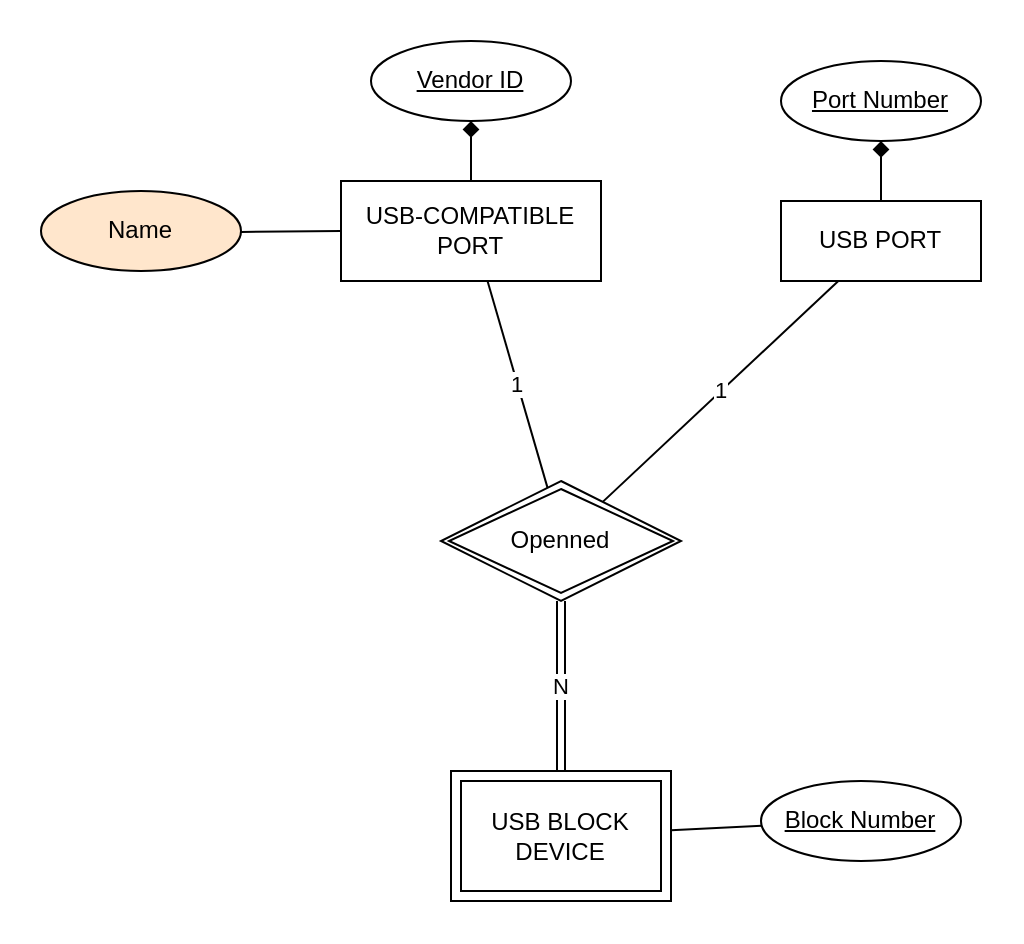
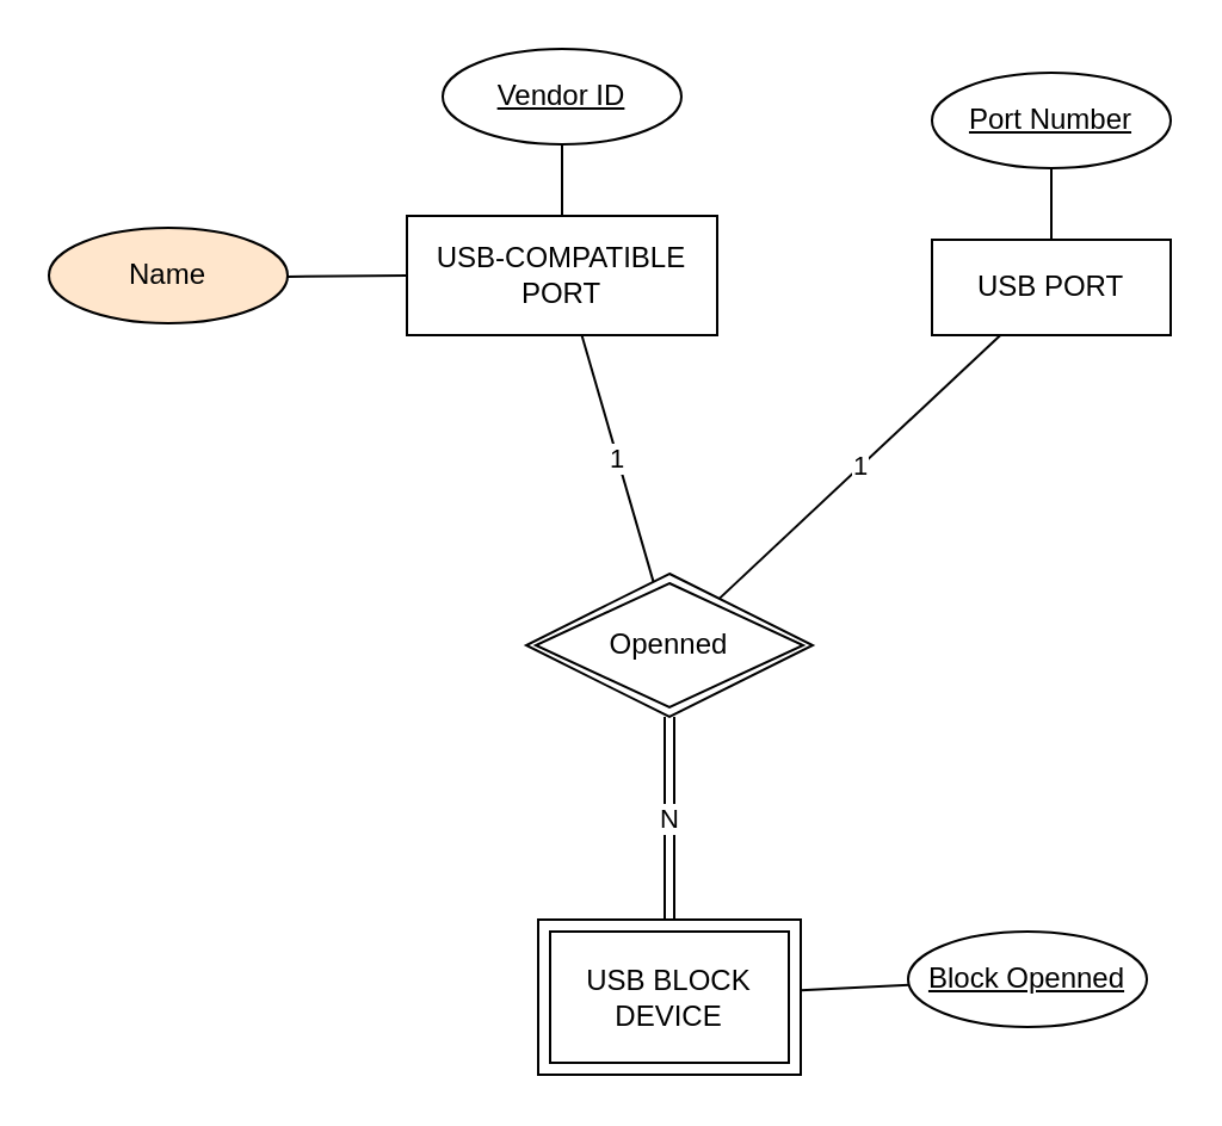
- <mxCell id="7" value="" style="endArrow=diamond;html=1;rounded=0;" edge="1" parent="1" source="2" target="4"><mxGeometry relative="1" as="geometry"><mxPoint x="240" y="120" as="sourcePoint" /><mxPoint x="400" y="120" as="targetPoint" /></mxGeometry></mxCell>
+ <mxCell id="7" value="" style="endArrow=none;html=1;rounded=0;" edge="1" parent="1" source="2" target="4"><mxGeometry relative="1" as="geometry"><mxPoint x="240" y="120" as="sourcePoint" /><mxPoint x="400" y="120" as="targetPoint" /></mxGeometry></mxCell>
- <mxCell id="9" value="" style="endArrow=diamond;html=1;rounded=0;" edge="1" parent="1" source="3" target="8"><mxGeometry relative="1" as="geometry"><mxPoint x="260" y="120" as="sourcePoint" /><mxPoint x="260" y="90" as="targetPoint" /></mxGeometry></mxCell>
+ <mxCell id="9" value="" style="endArrow=none;html=1;rounded=0;" edge="1" parent="1" source="3" target="8"><mxGeometry relative="1" as="geometry"><mxPoint x="260" y="120" as="sourcePoint" /><mxPoint x="260" y="90" as="targetPoint" /></mxGeometry></mxCell>
- <mxCell id="13" value="Block Number" style="ellipse;whiteSpace=wrap;html=1;align=center;fontStyle=4;" vertex="1" parent="1"><mxGeometry x="380" y="390" width="100" height="40" as="geometry" /></mxCell>
+ <mxCell id="13" value="Block Openned" style="ellipse;whiteSpace=wrap;html=1;align=center;fontStyle=4;" vertex="1" parent="1"><mxGeometry x="380" y="390" width="100" height="40" as="geometry" /></mxCell>
